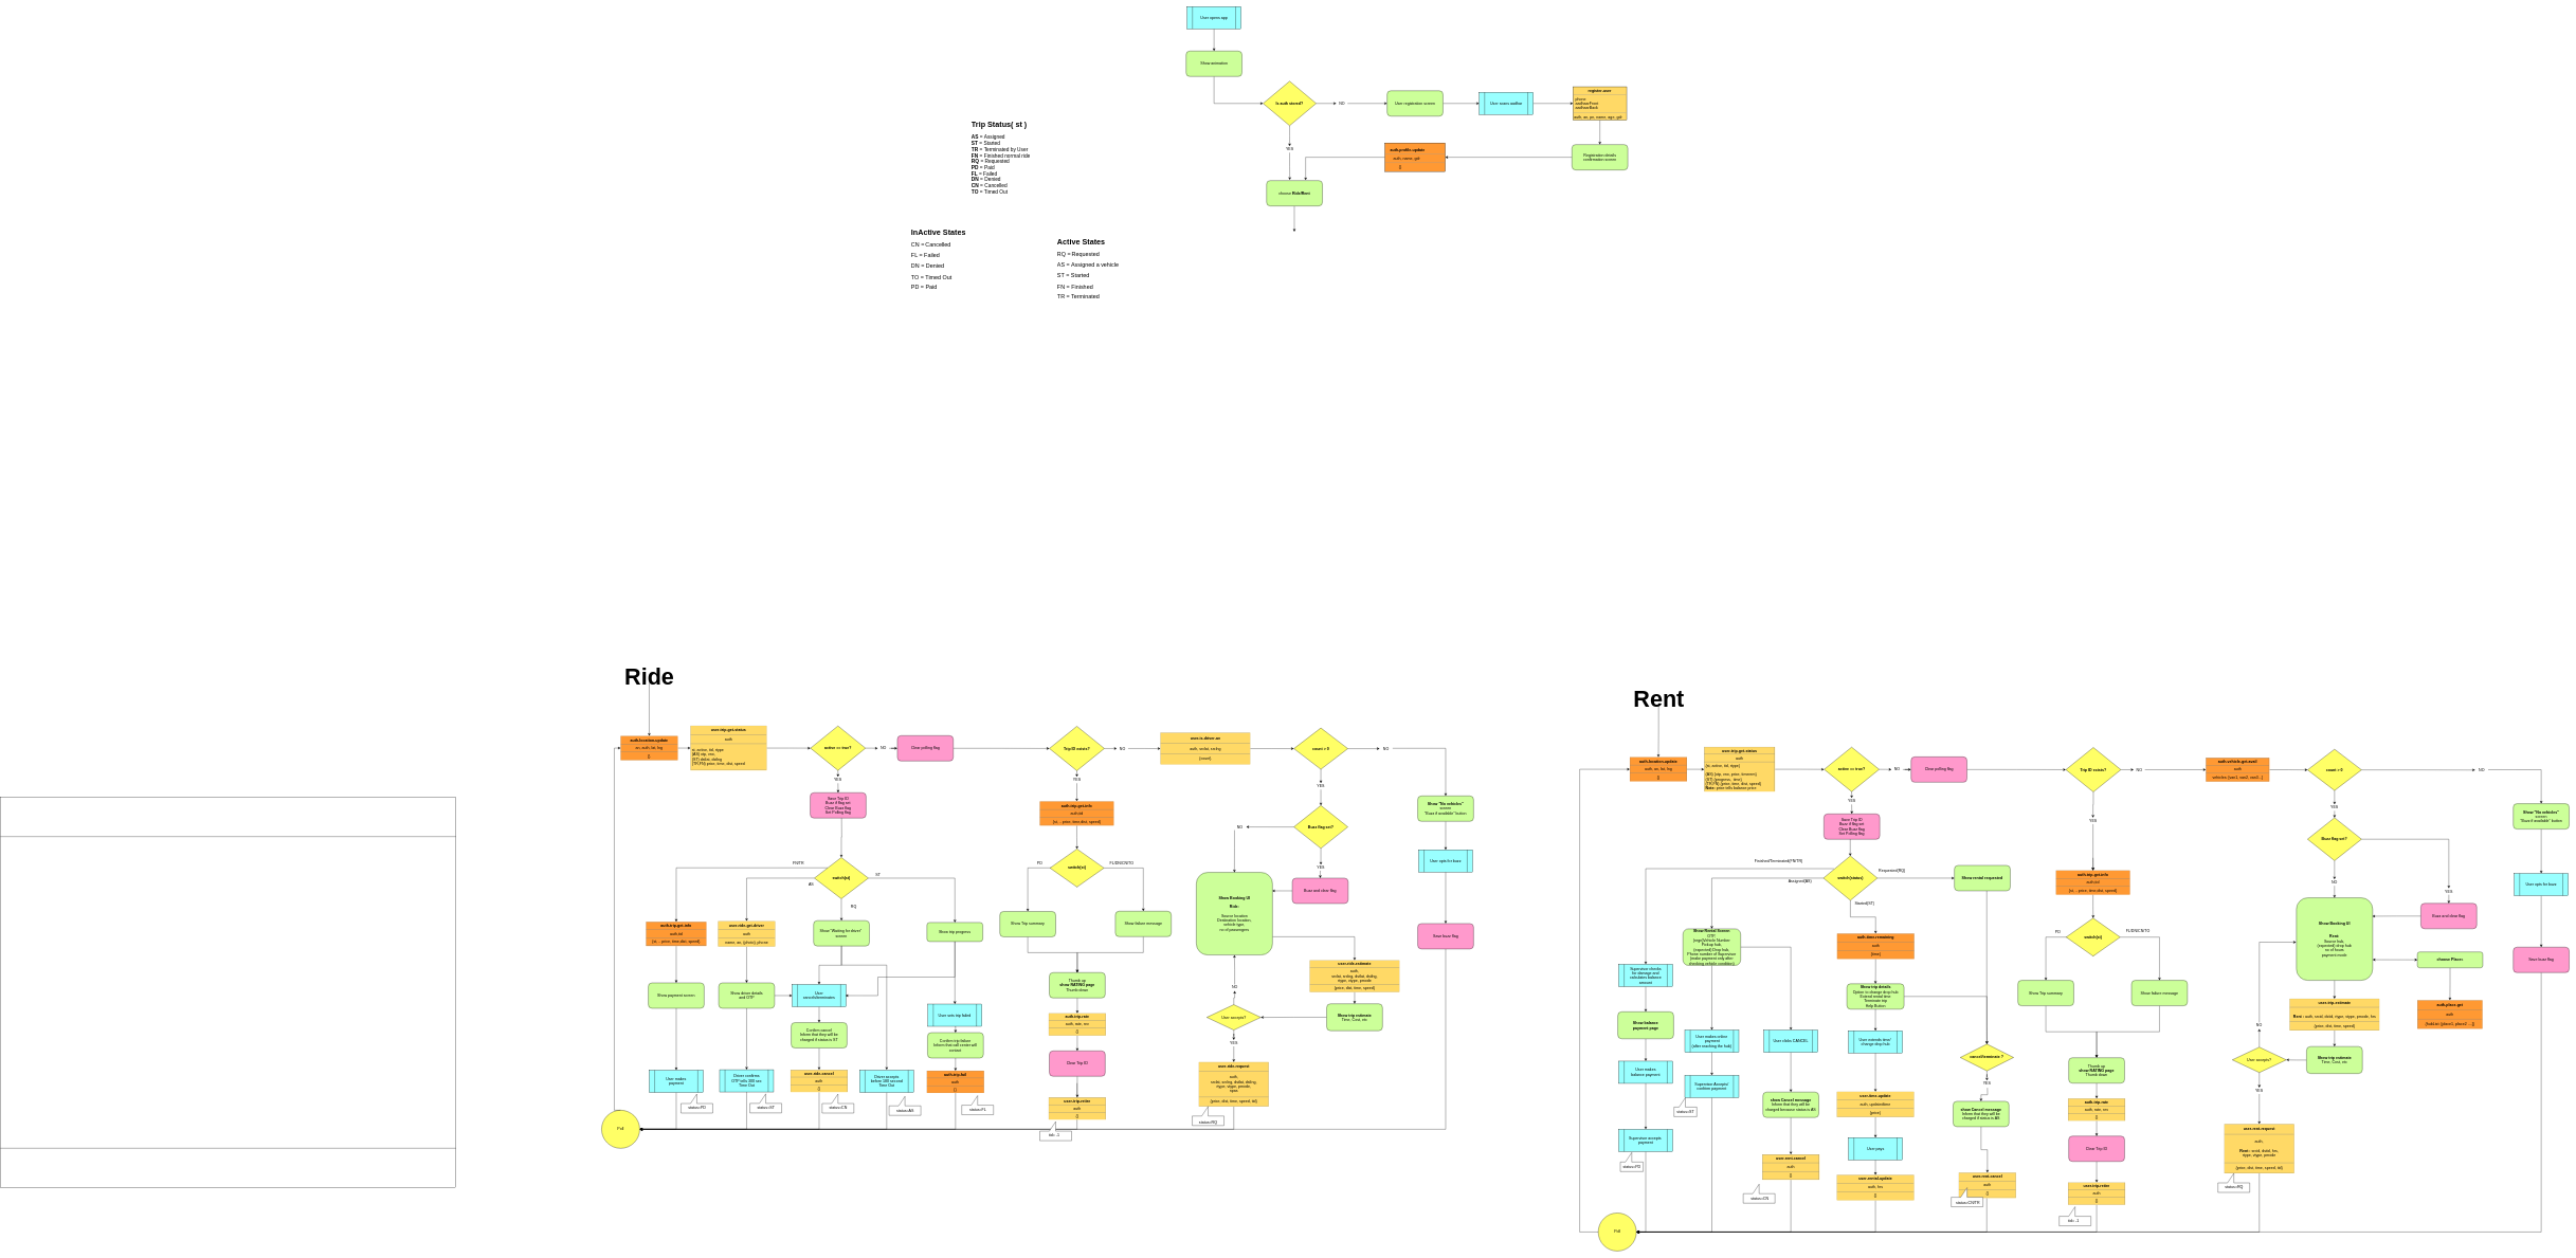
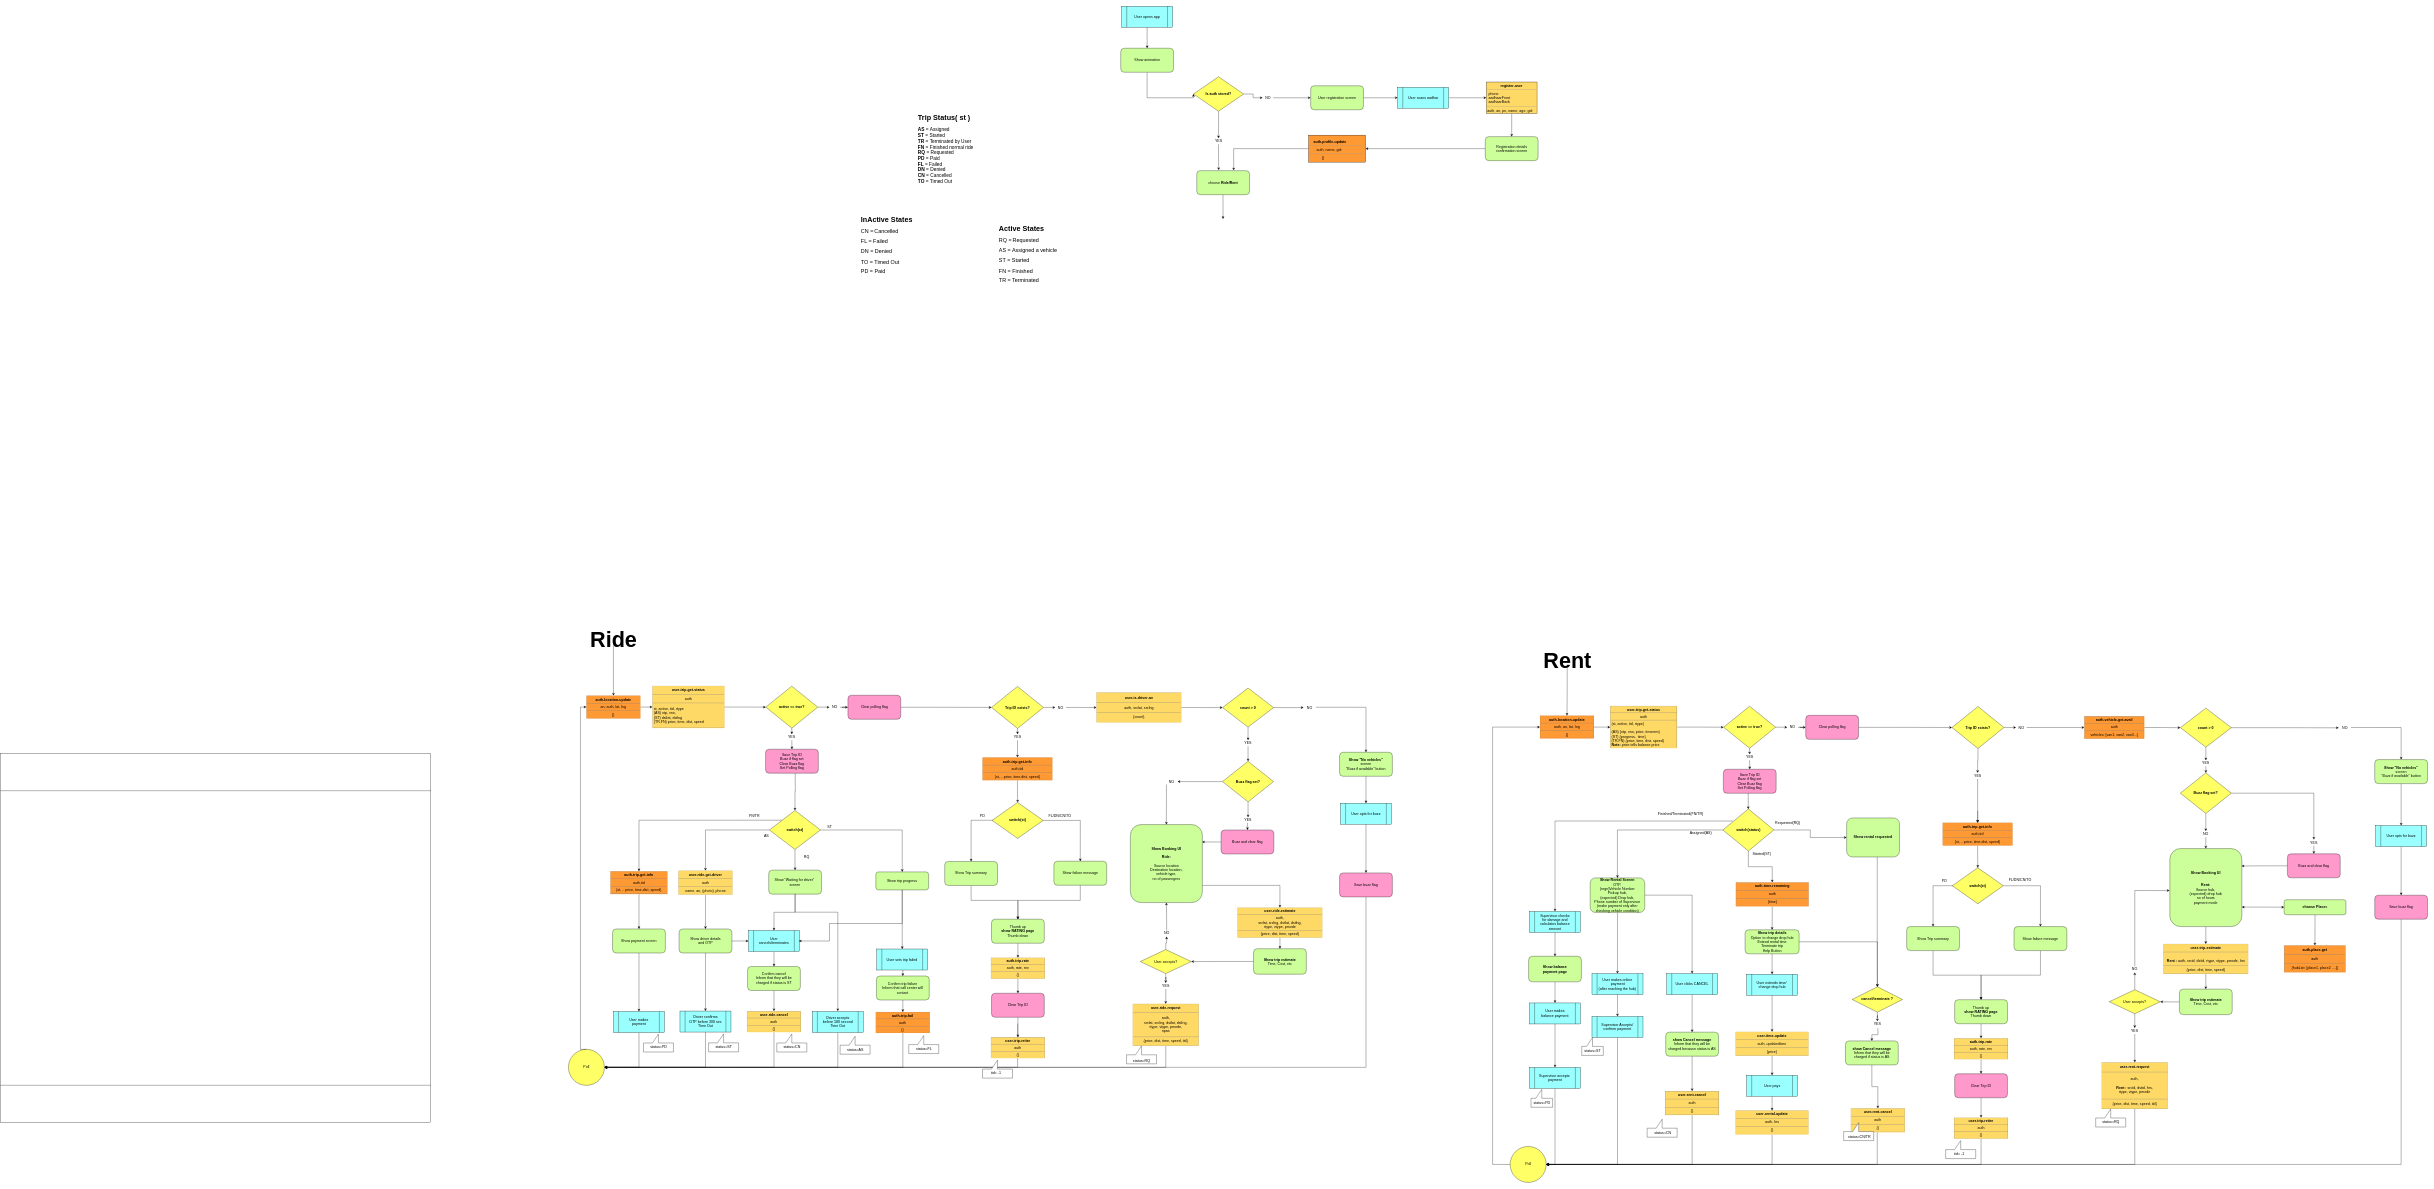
- <mxCell id="5" value="&lt;b&gt;Is auth stored?&lt;/b&gt;" style="rhombus;whiteSpace=wrap;html=1;fillColor=#FFFF66;" parent="1" vertex="1"><mxGeometry x="3893.11" y="255" width="167.06" height="140" as="geometry" /></mxCell>
+ <mxCell id="5" value="&lt;b&gt;Is auth stored?&lt;/b&gt;" style="rhombus;whiteSpace=wrap;html=1;fillColor=#FFFF66;" parent="1" vertex="1"><mxGeometry x="3893.11" y="255" width="167.06" height="115" as="geometry" /></mxCell>
- <mxCell id="107" value="&lt;b&gt;Show rental requested&lt;/b&gt;" style="rounded=1;whiteSpace=wrap;html=1;fillColor=#CCFF99;" parent="1" vertex="1"><mxGeometry x="6070" y="2725.25" width="176" height="80" as="geometry" /></mxCell>
+ <mxCell id="107" value="&lt;b&gt;Show rental requested&lt;/b&gt;" style="rounded=1;whiteSpace=wrap;html=1;fillColor=#CCFF99;" parent="1" vertex="1"><mxGeometry x="6070" y="2725.25" width="176" height="130" as="geometry" /></mxCell>
- <mxCell id="47" value="Driver confirms &lt;br&gt;OTP tells 300 sec&lt;br&gt;Time Out" style="shape=process;whiteSpace=wrap;html=1;backgroundOutline=1;fillColor=#99FFFF;" parent="1" vertex="1"><mxGeometry x="2181.7" y="3368.75" width="170" height="70" as="geometry" /></mxCell>
+ <mxCell id="47" value="Driver confirms &lt;br&gt;OTP before 300 sec&lt;br&gt;Time Out" style="shape=process;whiteSpace=wrap;html=1;backgroundOutline=1;fillColor=#99FFFF;" parent="1" vertex="1"><mxGeometry x="2181.7" y="3368.75" width="170" height="70" as="geometry" /></mxCell>
